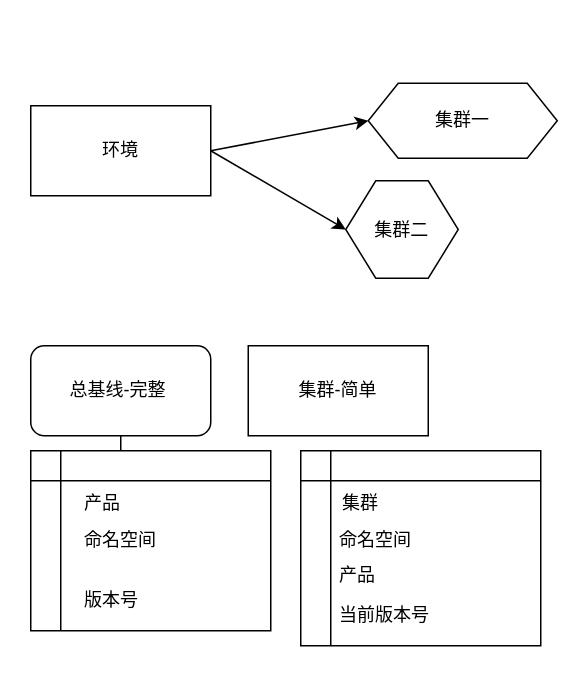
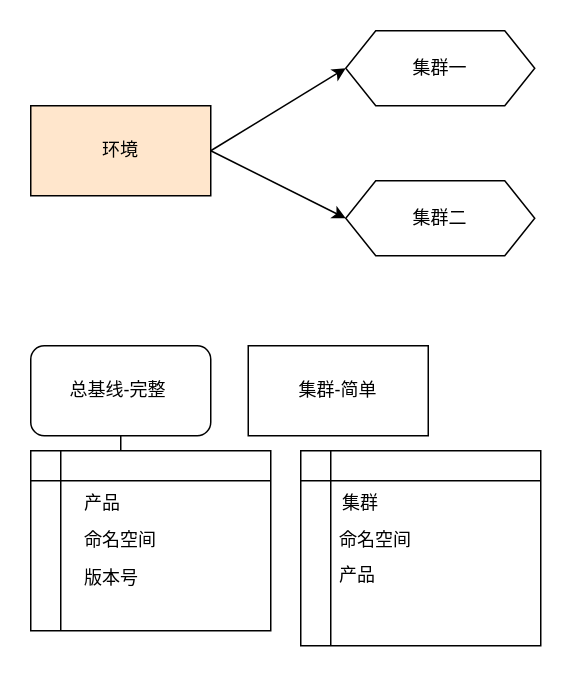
- <mxCell id="3" value="集群一" style="shape=hexagon;perimeter=hexagonPerimeter2;whiteSpace=wrap;html=1;fixedSize=1;" vertex="1" parent="1"><mxGeometry x="245" y="55" width="126" height="50" as="geometry" /></mxCell>
+ <mxCell id="3" value="集群一" style="shape=hexagon;perimeter=hexagonPerimeter2;whiteSpace=wrap;html=1;fixedSize=1;" vertex="1" parent="1"><mxGeometry x="230" y="20" width="126" height="50" as="geometry" /></mxCell>
- <mxCell id="2" value="环境" style="rounded=0;whiteSpace=wrap;html=1;" vertex="1" parent="1"><mxGeometry x="20" y="70" width="120" height="60" as="geometry" /></mxCell>
+ <mxCell id="2" value="环境" style="rounded=0;whiteSpace=wrap;html=1;fillColor=#ffe6cc;" vertex="1" parent="1"><mxGeometry x="20" y="70" width="120" height="60" as="geometry" /></mxCell>
- <mxCell id="4" value="集群二" style="shape=hexagon;perimeter=hexagonPerimeter2;whiteSpace=wrap;html=1;fixedSize=1;" vertex="1" parent="1"><mxGeometry x="230" y="120" width="75" height="65" as="geometry" /></mxCell>
+ <mxCell id="4" value="集群二" style="shape=hexagon;perimeter=hexagonPerimeter2;whiteSpace=wrap;html=1;fixedSize=1;" vertex="1" parent="1"><mxGeometry x="230" y="120" width="126" height="50" as="geometry" /></mxCell>
- <mxCell id="12" value="版本号" style="text;strokeColor=none;fillColor=none;align=left;verticalAlign=middle;spacingLeft=4;spacingRight=4;overflow=hidden;points=[[0,0.5],[1,0.5]];portConstraint=eastwest;rotatable=0;whiteSpace=wrap;html=1;" vertex="1" parent="1"><mxGeometry x="50" y="387.5" width="80" height="25" as="geometry" /></mxCell>
+ <mxCell id="12" value="版本号" style="text;strokeColor=none;fillColor=none;align=left;verticalAlign=middle;spacingLeft=4;spacingRight=4;overflow=hidden;points=[[0,0.5],[1,0.5]];portConstraint=eastwest;rotatable=0;whiteSpace=wrap;html=1;" vertex="1" parent="1"><mxGeometry x="50" y="372.5" width="80" height="25" as="geometry" /></mxCell>
- <mxCell id="18" value="当前版本号" style="text;strokeColor=none;fillColor=none;align=left;verticalAlign=middle;spacingLeft=4;spacingRight=4;overflow=hidden;points=[[0,0.5],[1,0.5]];portConstraint=eastwest;rotatable=0;whiteSpace=wrap;html=1;" vertex="1" parent="1"><mxGeometry x="220" y="397.5" width="80" height="25" as="geometry" /></mxCell>
